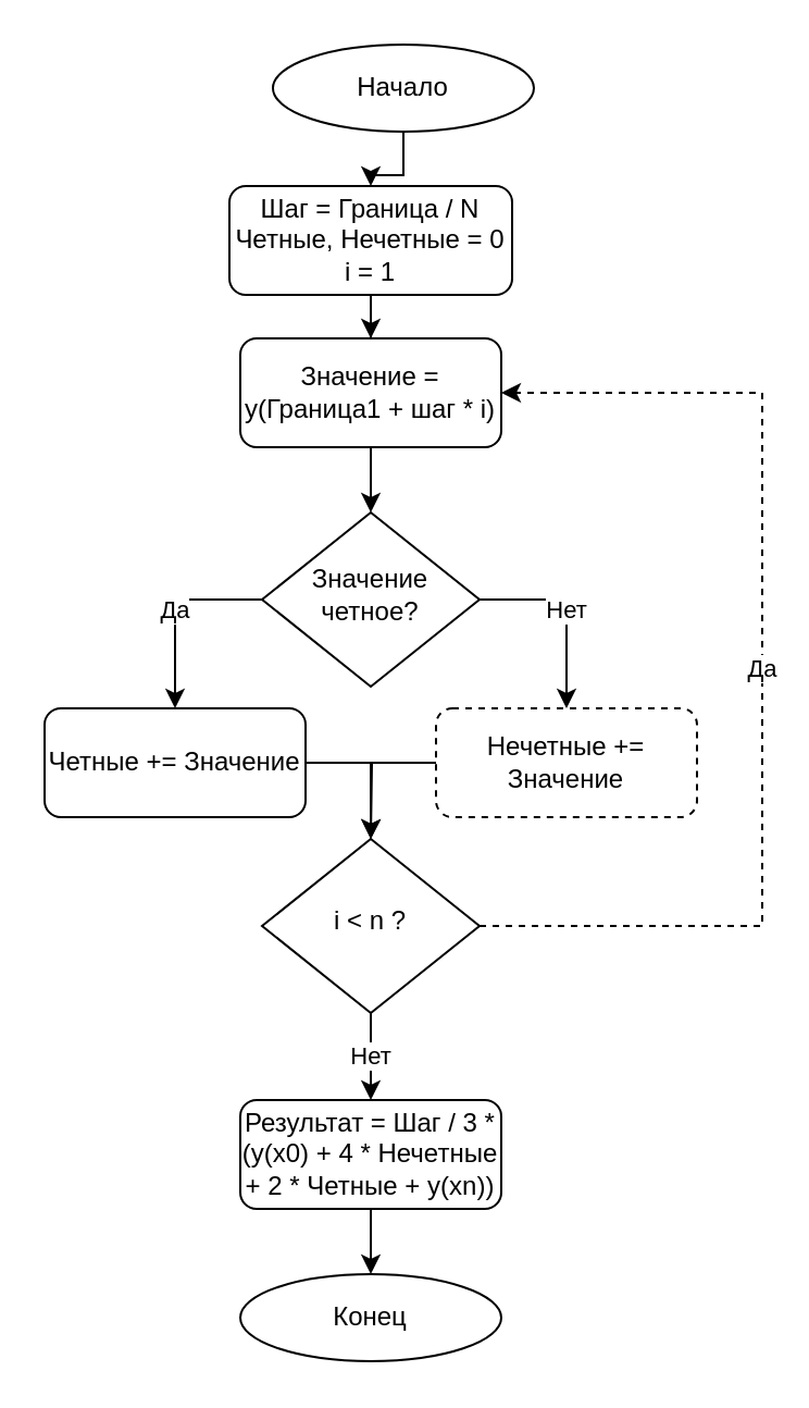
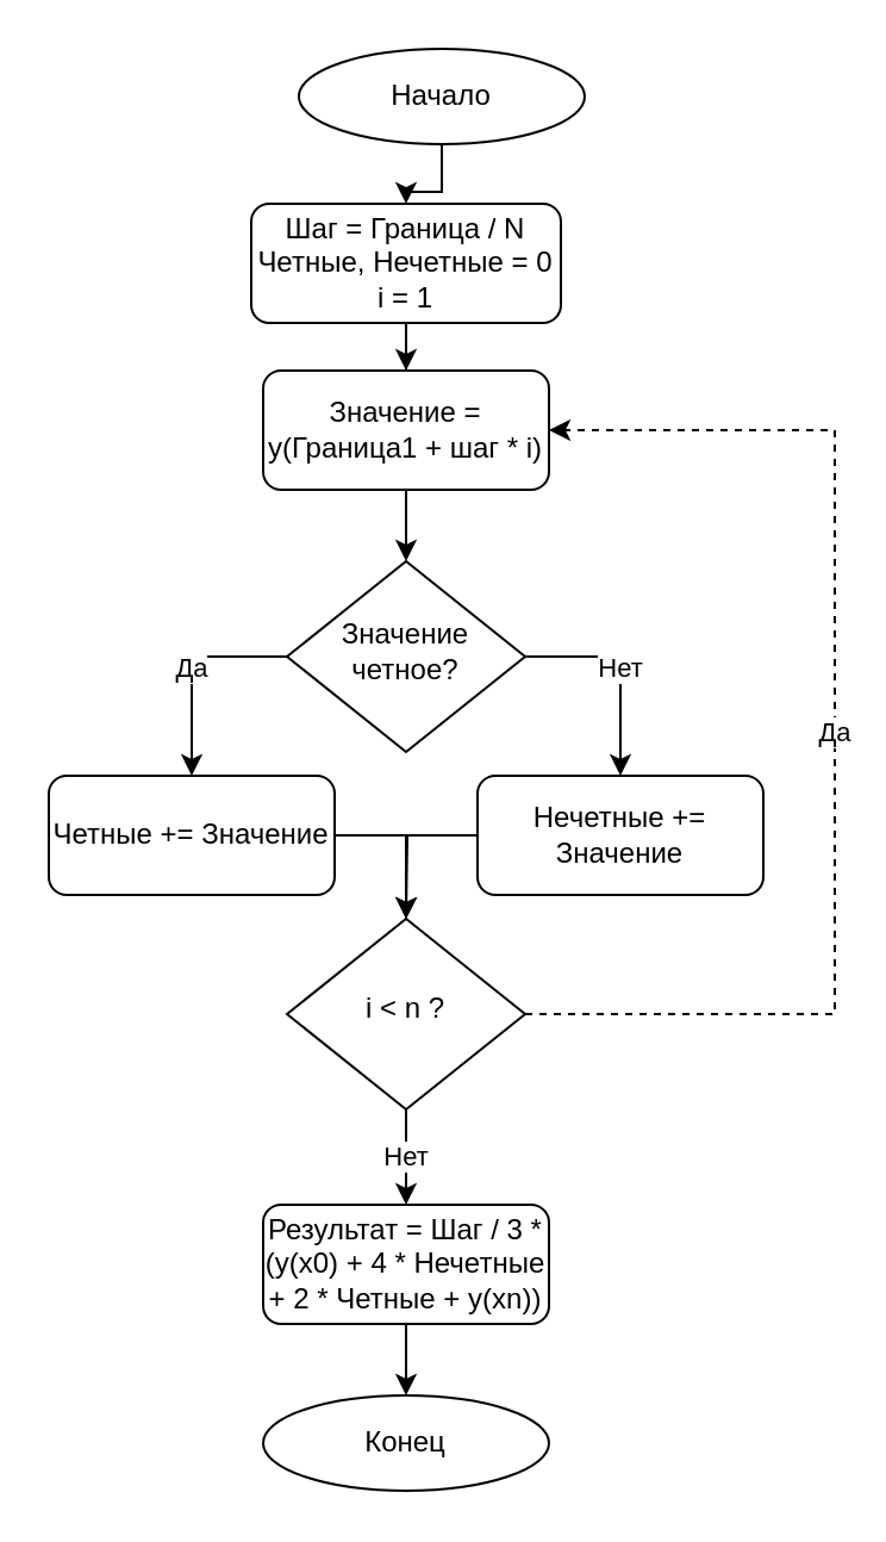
- <mxCell id="20" value="Нечетные += Значение" style="rounded=1;whiteSpace=wrap;html=1;fontSize=12;glass=0;strokeWidth=1;shadow=0;dashed=1;" vertex="1" parent="1"><mxGeometry x="200" y="325" width="120" height="50" as="geometry" /></mxCell>
+ <mxCell id="20" value="Нечетные += Значение" style="rounded=1;whiteSpace=wrap;html=1;fontSize=12;glass=0;strokeWidth=1;shadow=0;" vertex="1" parent="1"><mxGeometry x="200" y="325" width="120" height="50" as="geometry" /></mxCell>
